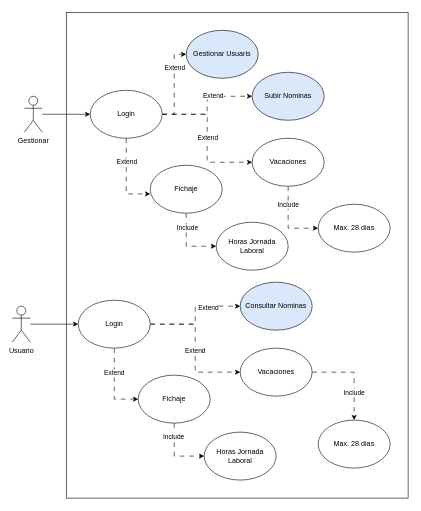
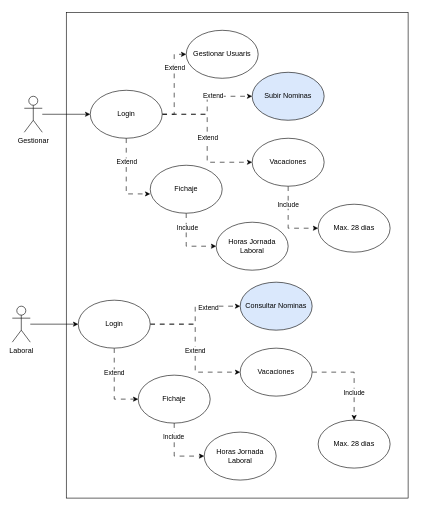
- <mxCell id="12" value="Gestionar Usuaris" style="ellipse;whiteSpace=wrap;html=1;fillColor=#dae8fc;" vertex="1" parent="1"><mxGeometry x="310" y="50" width="120" height="80" as="geometry" /></mxCell>
+ <mxCell id="12" value="Gestionar Usuaris" style="ellipse;whiteSpace=wrap;html=1;" vertex="1" parent="1"><mxGeometry x="310" y="50" width="120" height="80" as="geometry" /></mxCell>
- <mxCell id="25" value="Usuario" style="shape=umlActor;verticalLabelPosition=bottom;verticalAlign=top;html=1;outlineConnect=0;" vertex="1" parent="1"><mxGeometry x="20" y="510" width="30" height="60" as="geometry" /></mxCell>
+ <mxCell id="25" value="Laboral" style="shape=umlActor;verticalLabelPosition=bottom;verticalAlign=top;html=1;outlineConnect=0;" vertex="1" parent="1"><mxGeometry x="20" y="510" width="30" height="60" as="geometry" /></mxCell>
